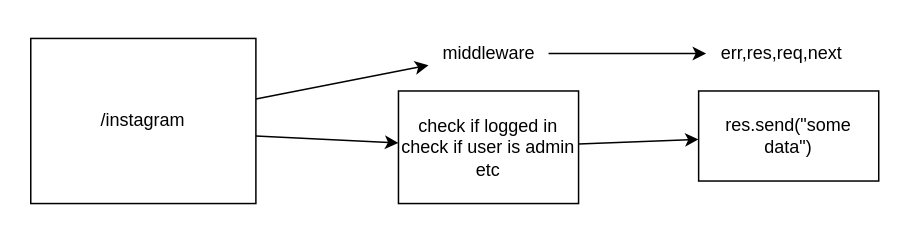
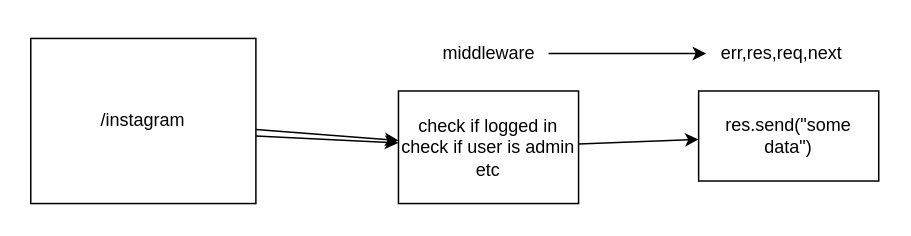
- <mxCell id="3" value="" style="edgeStyle=none;html=1;" edge="1" parent="1" source="4" target="8"><mxGeometry relative="1" as="geometry" /></mxCell>
+ <mxCell id="3" value="" style="edgeStyle=none;html=1;" edge="1" parent="1" source="4" target="6"><mxGeometry relative="1" as="geometry" /></mxCell>
